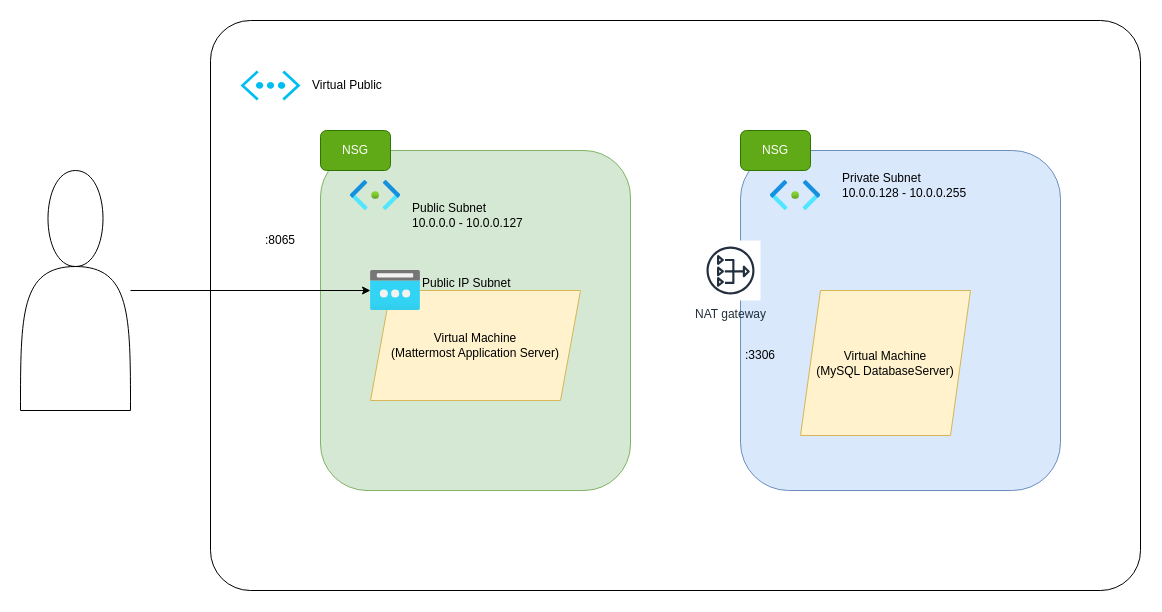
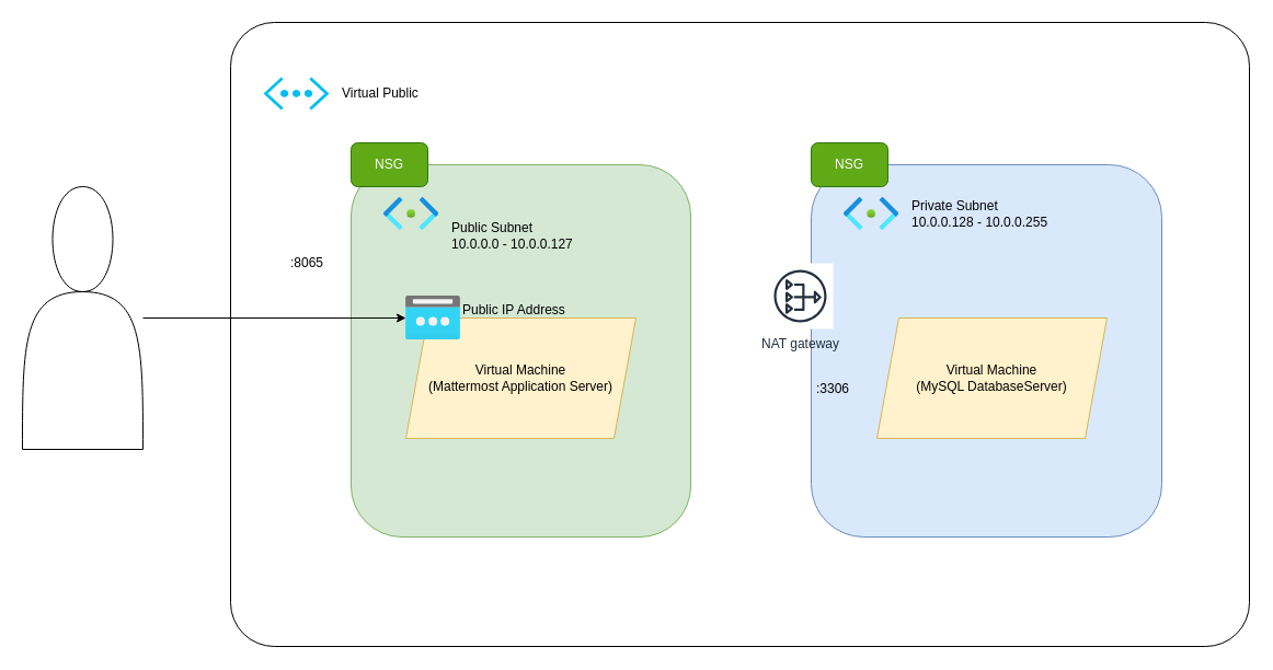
- <mxCell id="12" value="&lt;div align=&quot;left&quot;&gt;Private Subnet&lt;/div&gt;&lt;div align=&quot;left&quot;&gt;10.0.0.128 - 10.0.0.255&lt;/div&gt;" style="text;html=1;align=left;verticalAlign=middle;whiteSpace=wrap;rounded=0;" vertex="1" parent="1"><mxGeometry x="840" y="170" width="210" height="30" as="geometry" /></mxCell>
+ <mxCell id="12" value="&lt;div align=&quot;left&quot;&gt;Private Subnet&lt;/div&gt;&lt;div align=&quot;left&quot;&gt;10.0.0.128 - 10.0.0.255&lt;/div&gt;" style="text;html=1;align=left;verticalAlign=middle;whiteSpace=wrap;rounded=0;" vertex="1" parent="1"><mxGeometry x="830" y="180" width="210" height="30" as="geometry" /></mxCell>
- <mxCell id="16" value="&lt;div align=&quot;left&quot;&gt;Public IP Subnet&lt;/div&gt;&lt;div align=&quot;left&quot;&gt;&lt;br&gt;&lt;/div&gt;" style="text;html=1;align=left;verticalAlign=middle;whiteSpace=wrap;rounded=0;" vertex="1" parent="1"><mxGeometry x="420" y="275" width="210" height="30" as="geometry" /></mxCell>
+ <mxCell id="16" value="&lt;div align=&quot;left&quot;&gt;Public IP Address&lt;/div&gt;&lt;div align=&quot;left&quot;&gt;&lt;br&gt;&lt;/div&gt;" style="text;html=1;align=left;verticalAlign=middle;whiteSpace=wrap;rounded=0;" vertex="1" parent="1"><mxGeometry x="420" y="275" width="210" height="30" as="geometry" /></mxCell>
- <mxCell id="9" value="&lt;div&gt;Virtual Machine&lt;/div&gt;&lt;div&gt;(MySQL DatabaseServer)&lt;/div&gt;" style="shape=parallelogram;perimeter=parallelogramPerimeter;whiteSpace=wrap;html=1;fixedSize=1;fillColor=#fff2cc;strokeColor=#d6b656;" vertex="1" parent="1"><mxGeometry x="800" y="290" width="170" height="145" as="geometry" /></mxCell>
+ <mxCell id="9" value="&lt;div&gt;Virtual Machine&lt;/div&gt;&lt;div&gt;(MySQL DatabaseServer)&lt;/div&gt;" style="shape=parallelogram;perimeter=parallelogramPerimeter;whiteSpace=wrap;html=1;fixedSize=1;fillColor=#fff2cc;strokeColor=#d6b656;" vertex="1" parent="1"><mxGeometry x="800" y="290" width="210" height="110" as="geometry" /></mxCell>
